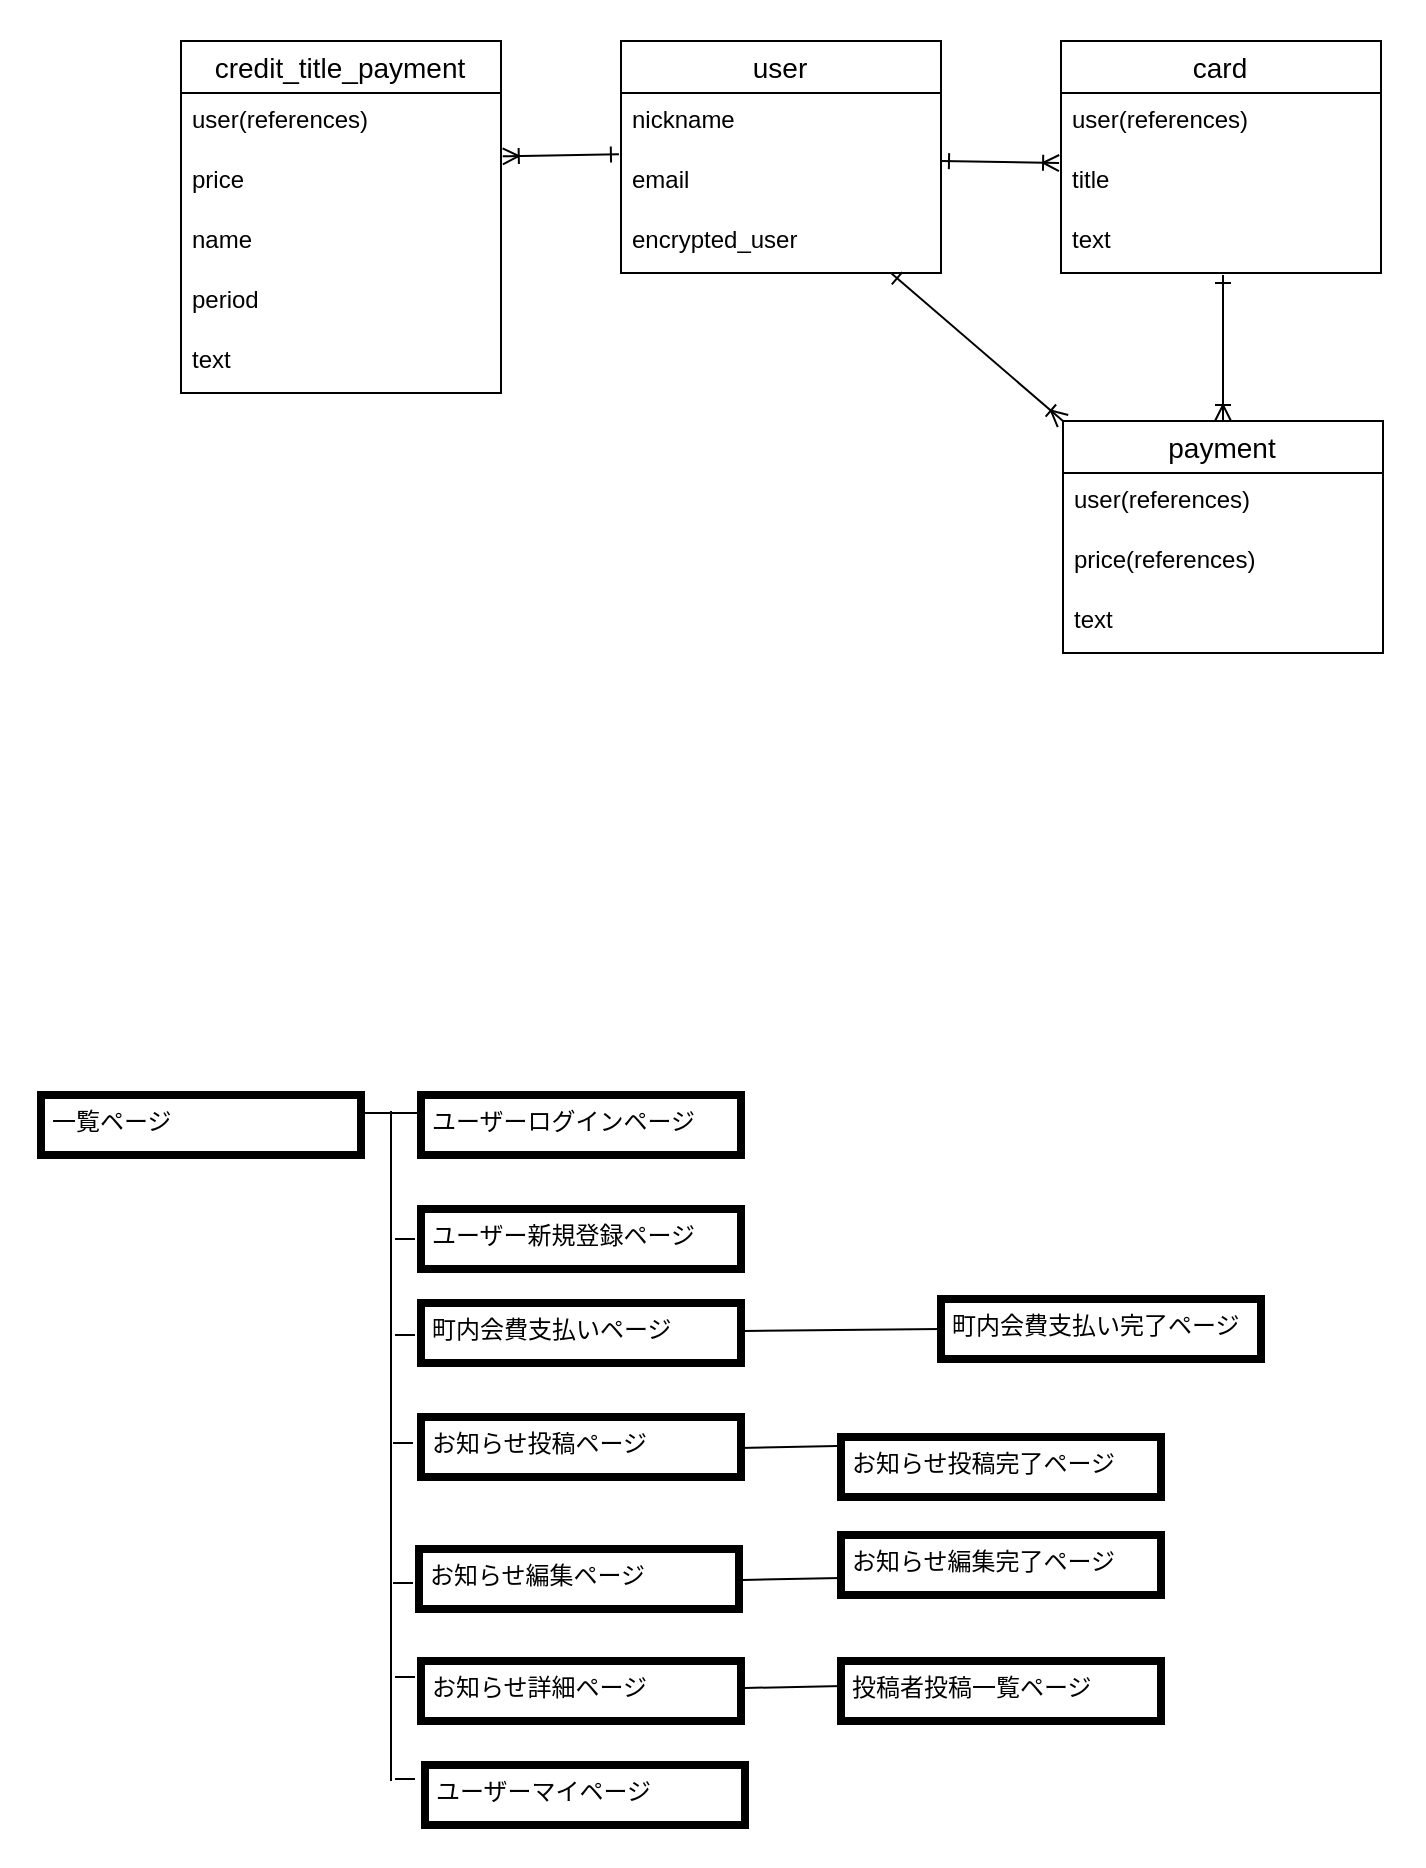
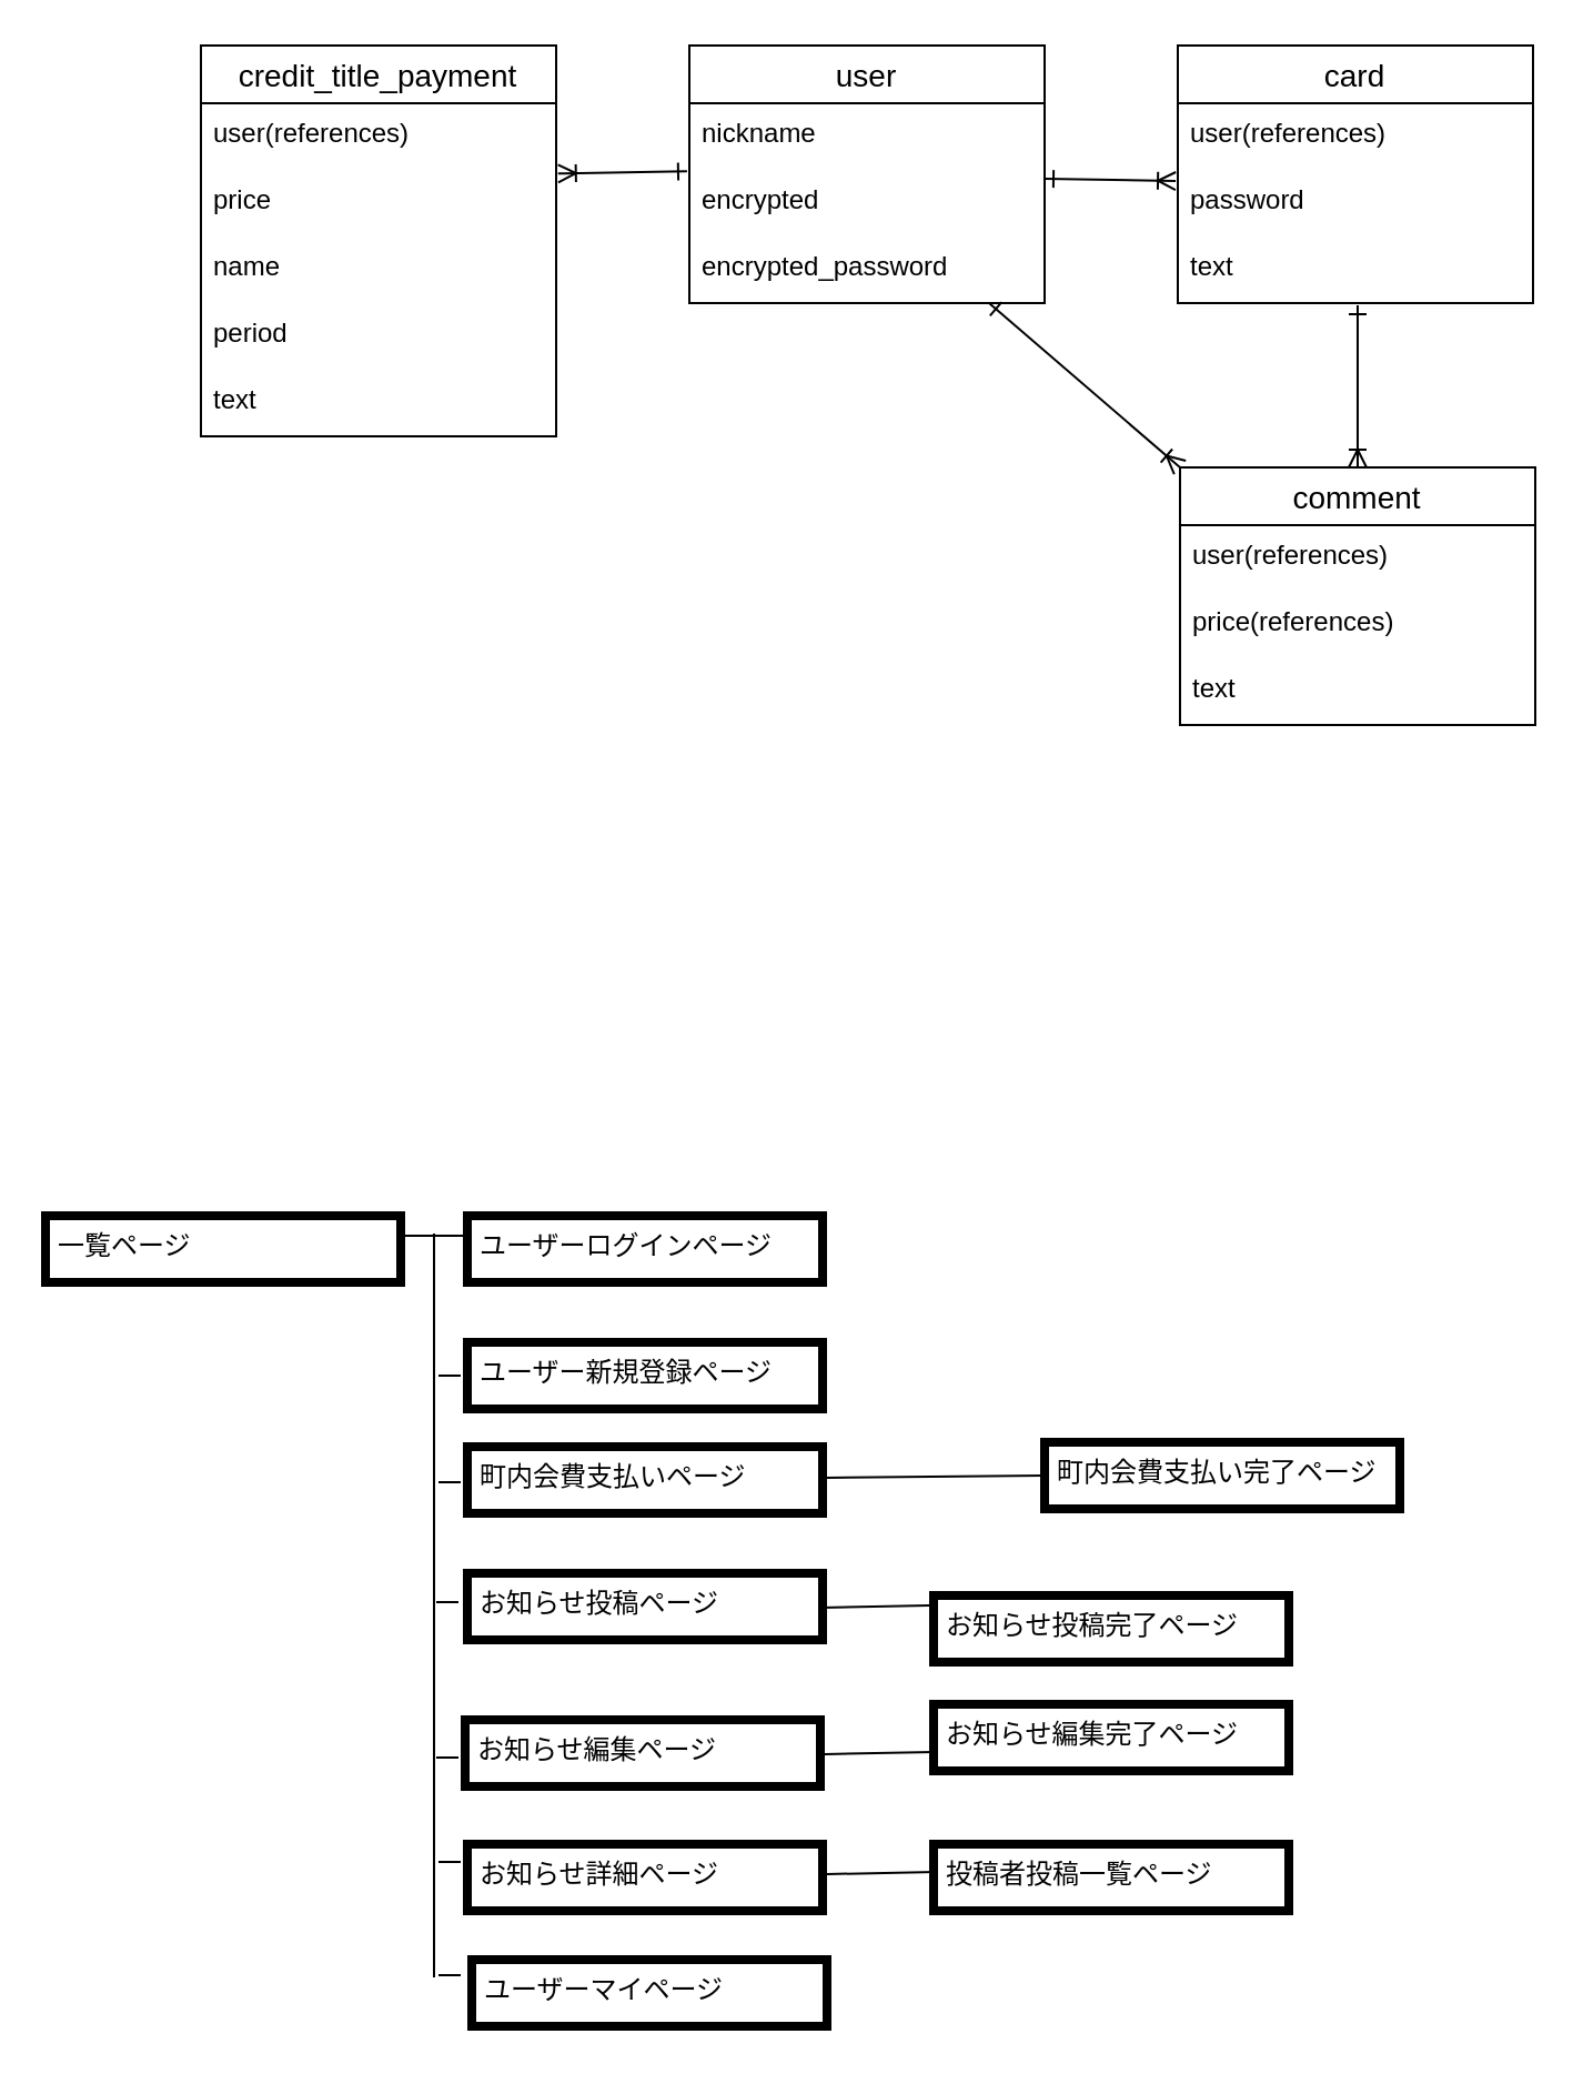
- <mxCell id="10" value="email" style="text;strokeColor=none;fillColor=none;spacingLeft=4;spacingRight=4;overflow=hidden;rotatable=0;points=[[0,0.5],[1,0.5]];portConstraint=eastwest;fontSize=12;" parent="8" vertex="1"><mxGeometry y="56" width="160" height="30" as="geometry" /></mxCell>
+ <mxCell id="10" value="encrypted" style="text;strokeColor=none;fillColor=none;spacingLeft=4;spacingRight=4;overflow=hidden;rotatable=0;points=[[0,0.5],[1,0.5]];portConstraint=eastwest;fontSize=12;" parent="8" vertex="1"><mxGeometry y="56" width="160" height="30" as="geometry" /></mxCell>
- <mxCell id="14" value="title" style="text;strokeColor=none;fillColor=none;spacingLeft=4;spacingRight=4;overflow=hidden;rotatable=0;points=[[0,0.5],[1,0.5]];portConstraint=eastwest;fontSize=12;" parent="12" vertex="1"><mxGeometry y="56" width="160" height="30" as="geometry" /></mxCell>
+ <mxCell id="14" value="password" style="text;strokeColor=none;fillColor=none;spacingLeft=4;spacingRight=4;overflow=hidden;rotatable=0;points=[[0,0.5],[1,0.5]];portConstraint=eastwest;fontSize=12;" parent="12" vertex="1"><mxGeometry y="56" width="160" height="30" as="geometry" /></mxCell>
- <mxCell id="11" value="encrypted_user" style="text;strokeColor=none;fillColor=none;spacingLeft=4;spacingRight=4;overflow=hidden;rotatable=0;points=[[0,0.5],[1,0.5]];portConstraint=eastwest;fontSize=12;" parent="8" vertex="1"><mxGeometry y="86" width="160" height="30" as="geometry" /></mxCell>
+ <mxCell id="11" value="encrypted_password" style="text;strokeColor=none;fillColor=none;spacingLeft=4;spacingRight=4;overflow=hidden;rotatable=0;points=[[0,0.5],[1,0.5]];portConstraint=eastwest;fontSize=12;" parent="8" vertex="1"><mxGeometry y="86" width="160" height="30" as="geometry" /></mxCell>
- <mxCell id="17" value="payment" style="swimlane;fontStyle=0;childLayout=stackLayout;horizontal=1;startSize=26;horizontalStack=0;resizeParent=1;resizeParentMax=0;resizeLast=0;collapsible=1;marginBottom=0;align=center;fontSize=14;" parent="1" vertex="1"><mxGeometry x="531" y="210" width="160" height="116" as="geometry" /></mxCell>
+ <mxCell id="17" value="comment" style="swimlane;fontStyle=0;childLayout=stackLayout;horizontal=1;startSize=26;horizontalStack=0;resizeParent=1;resizeParentMax=0;resizeLast=0;collapsible=1;marginBottom=0;align=center;fontSize=14;" parent="1" vertex="1"><mxGeometry x="531" y="210" width="160" height="116" as="geometry" /></mxCell>
